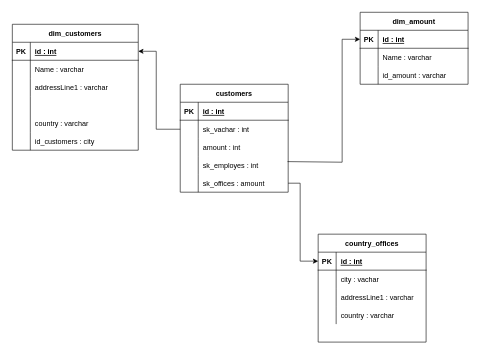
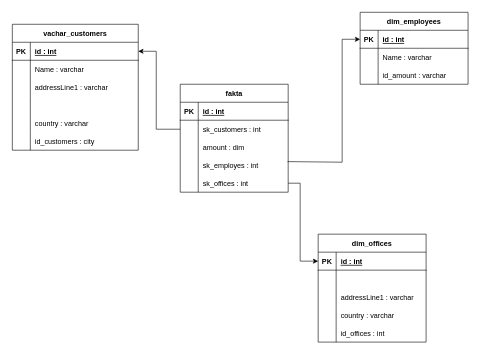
- <mxCell id="52" value="dim_amount" style="shape=table;startSize=30;container=1;collapsible=1;childLayout=tableLayout;fixedRows=1;rowLines=0;fontStyle=1;align=center;resizeLast=1;" vertex="1" parent="1"><mxGeometry x="600" y="20" width="180" height="120" as="geometry" /></mxCell>
+ <mxCell id="52" value="dim_employees" style="shape=table;startSize=30;container=1;collapsible=1;childLayout=tableLayout;fixedRows=1;rowLines=0;fontStyle=1;align=center;resizeLast=1;" vertex="1" parent="1"><mxGeometry x="600" y="20" width="180" height="120" as="geometry" /></mxCell>
- <mxCell id="2" value="dim_customers" style="shape=table;startSize=30;container=1;collapsible=1;childLayout=tableLayout;fixedRows=1;rowLines=0;fontStyle=1;align=center;resizeLast=1;" parent="1" vertex="1"><mxGeometry x="20" y="40" width="210" height="210" as="geometry" /></mxCell>
+ <mxCell id="2" value="vachar_customers" style="shape=table;startSize=30;container=1;collapsible=1;childLayout=tableLayout;fixedRows=1;rowLines=0;fontStyle=1;align=center;resizeLast=1;" parent="1" vertex="1"><mxGeometry x="20" y="40" width="210" height="210" as="geometry" /></mxCell>
- <mxCell id="36" value="customers" style="shape=table;startSize=30;container=1;collapsible=1;childLayout=tableLayout;fixedRows=1;rowLines=0;fontStyle=1;align=center;resizeLast=1;" vertex="1" parent="1"><mxGeometry x="300" y="140" width="180" height="180" as="geometry" /></mxCell>
+ <mxCell id="36" value="fakta" style="shape=table;startSize=30;container=1;collapsible=1;childLayout=tableLayout;fixedRows=1;rowLines=0;fontStyle=1;align=center;resizeLast=1;" vertex="1" parent="1"><mxGeometry x="300" y="140" width="180" height="180" as="geometry" /></mxCell>
- <mxCell id="42" value="sk_vachar : int" style="shape=partialRectangle;connectable=0;fillColor=none;top=0;left=0;bottom=0;right=0;align=left;spacingLeft=6;overflow=hidden;" vertex="1" parent="40"><mxGeometry x="30" width="150" height="30" as="geometry"><mxRectangle width="150" height="30" as="alternateBounds" /></mxGeometry></mxCell>
+ <mxCell id="42" value="sk_customers : int" style="shape=partialRectangle;connectable=0;fillColor=none;top=0;left=0;bottom=0;right=0;align=left;spacingLeft=6;overflow=hidden;" vertex="1" parent="40"><mxGeometry x="30" width="150" height="30" as="geometry"><mxRectangle width="150" height="30" as="alternateBounds" /></mxGeometry></mxCell>
- <mxCell id="45" value="amount : int" style="shape=partialRectangle;connectable=0;fillColor=none;top=0;left=0;bottom=0;right=0;align=left;spacingLeft=6;overflow=hidden;" vertex="1" parent="43"><mxGeometry x="30" width="150" height="30" as="geometry"><mxRectangle width="150" height="30" as="alternateBounds" /></mxGeometry></mxCell>
+ <mxCell id="45" value="amount : dim" style="shape=partialRectangle;connectable=0;fillColor=none;top=0;left=0;bottom=0;right=0;align=left;spacingLeft=6;overflow=hidden;" vertex="1" parent="43"><mxGeometry x="30" width="150" height="30" as="geometry"><mxRectangle width="150" height="30" as="alternateBounds" /></mxGeometry></mxCell>
- <mxCell id="51" value="sk_offices : amount" style="shape=partialRectangle;connectable=0;fillColor=none;top=0;left=0;bottom=0;right=0;align=left;spacingLeft=6;overflow=hidden;" vertex="1" parent="49"><mxGeometry x="30" width="150" height="30" as="geometry"><mxRectangle width="150" height="30" as="alternateBounds" /></mxGeometry></mxCell>
+ <mxCell id="51" value="sk_offices : int" style="shape=partialRectangle;connectable=0;fillColor=none;top=0;left=0;bottom=0;right=0;align=left;spacingLeft=6;overflow=hidden;" vertex="1" parent="49"><mxGeometry x="30" width="150" height="30" as="geometry"><mxRectangle width="150" height="30" as="alternateBounds" /></mxGeometry></mxCell>
- <mxCell id="20" value="country_offices" style="shape=table;startSize=30;container=1;collapsible=1;childLayout=tableLayout;fixedRows=1;rowLines=0;fontStyle=1;align=center;resizeLast=1;" parent="1" vertex="1"><mxGeometry x="530" y="390" width="180" height="180" as="geometry" /></mxCell>
+ <mxCell id="20" value="dim_offices" style="shape=table;startSize=30;container=1;collapsible=1;childLayout=tableLayout;fixedRows=1;rowLines=0;fontStyle=1;align=center;resizeLast=1;" parent="1" vertex="1"><mxGeometry x="530" y="390" width="180" height="180" as="geometry" /></mxCell>
- <mxCell id="26" value="city : vachar" style="shape=partialRectangle;connectable=0;fillColor=none;top=0;left=0;bottom=0;right=0;align=left;spacingLeft=6;overflow=hidden;" parent="24" vertex="1"><mxGeometry x="30" width="150" height="30" as="geometry"><mxRectangle width="150" height="30" as="alternateBounds" /></mxGeometry></mxCell>
+ <mxCell id="35" value="id_offices : int" style="shape=partialRectangle;connectable=0;fillColor=none;top=0;left=0;bottom=0;right=0;align=left;spacingLeft=6;overflow=hidden;" parent="33" vertex="1"><mxGeometry x="30" width="150" height="30" as="geometry"><mxRectangle width="150" height="30" as="alternateBounds" /></mxGeometry></mxCell>
